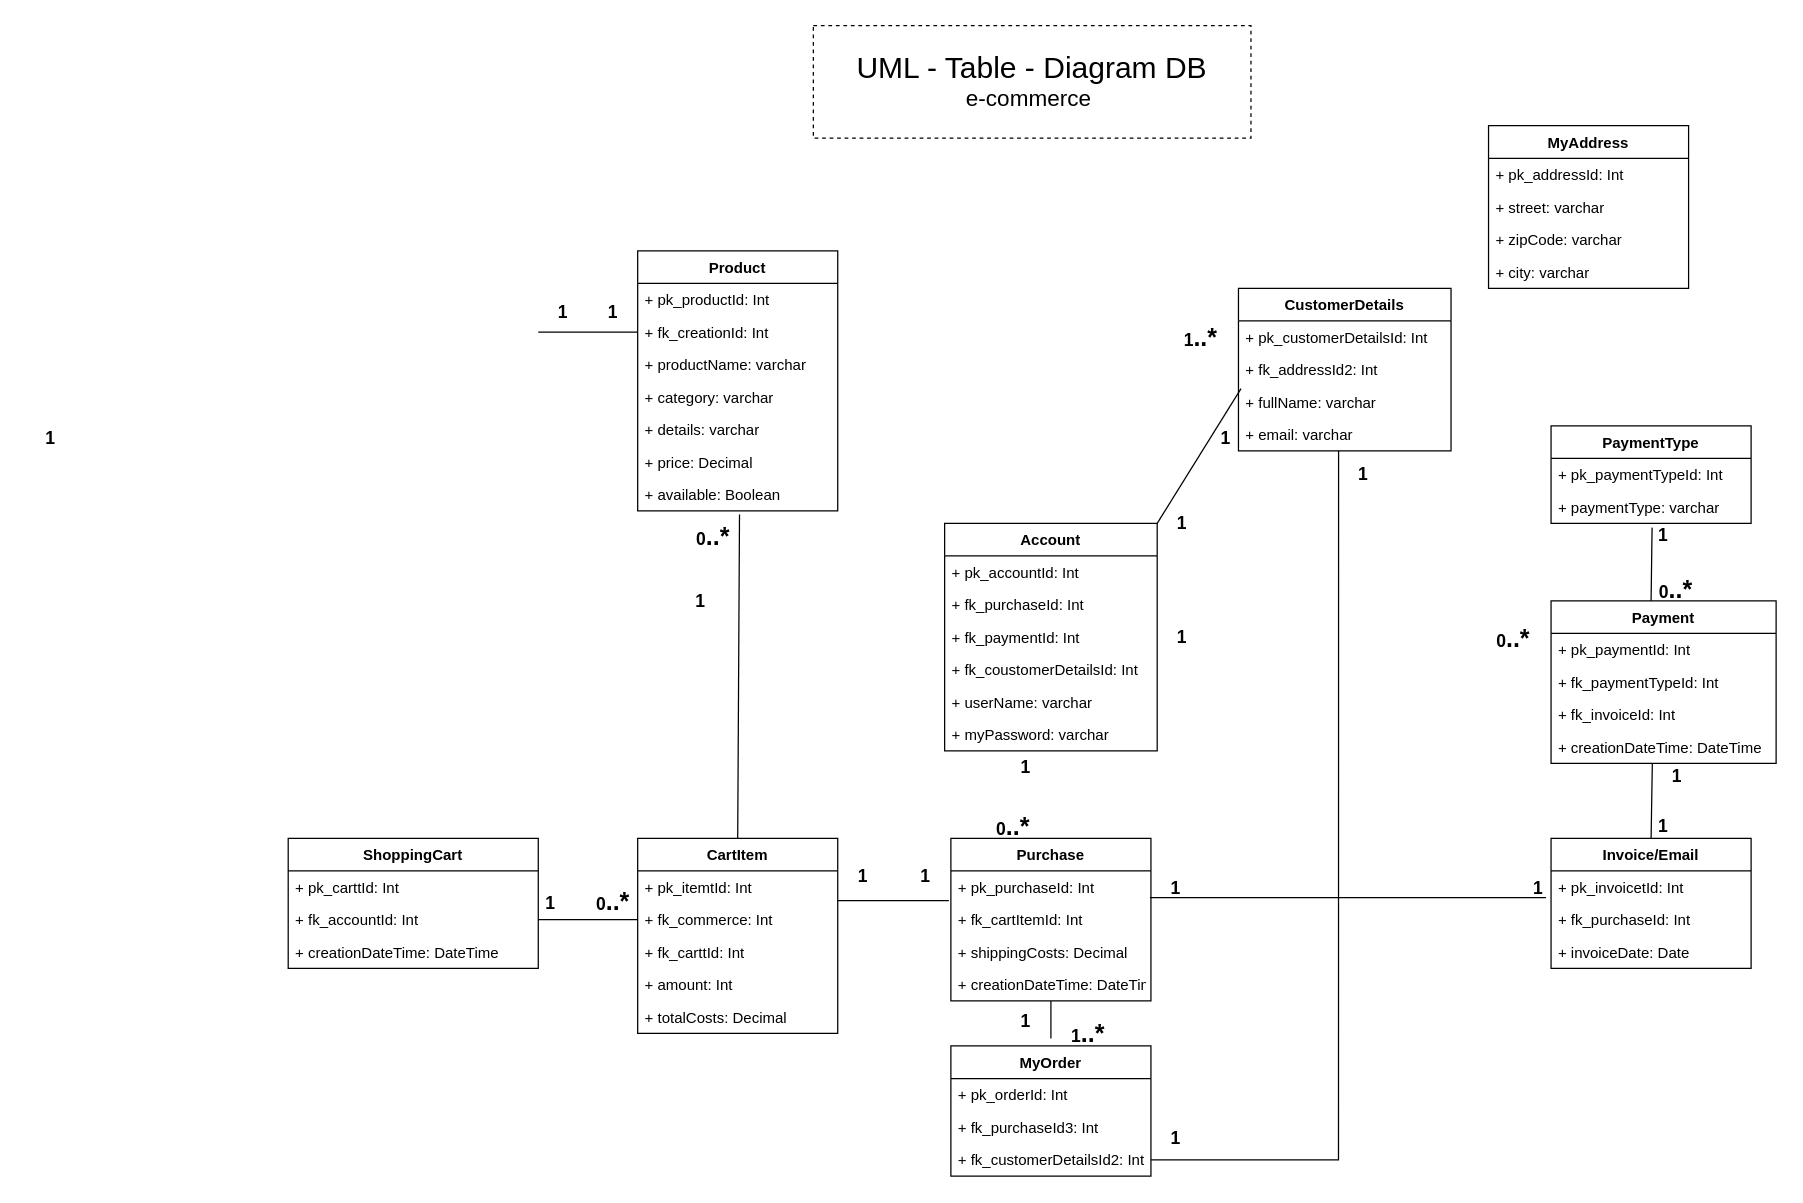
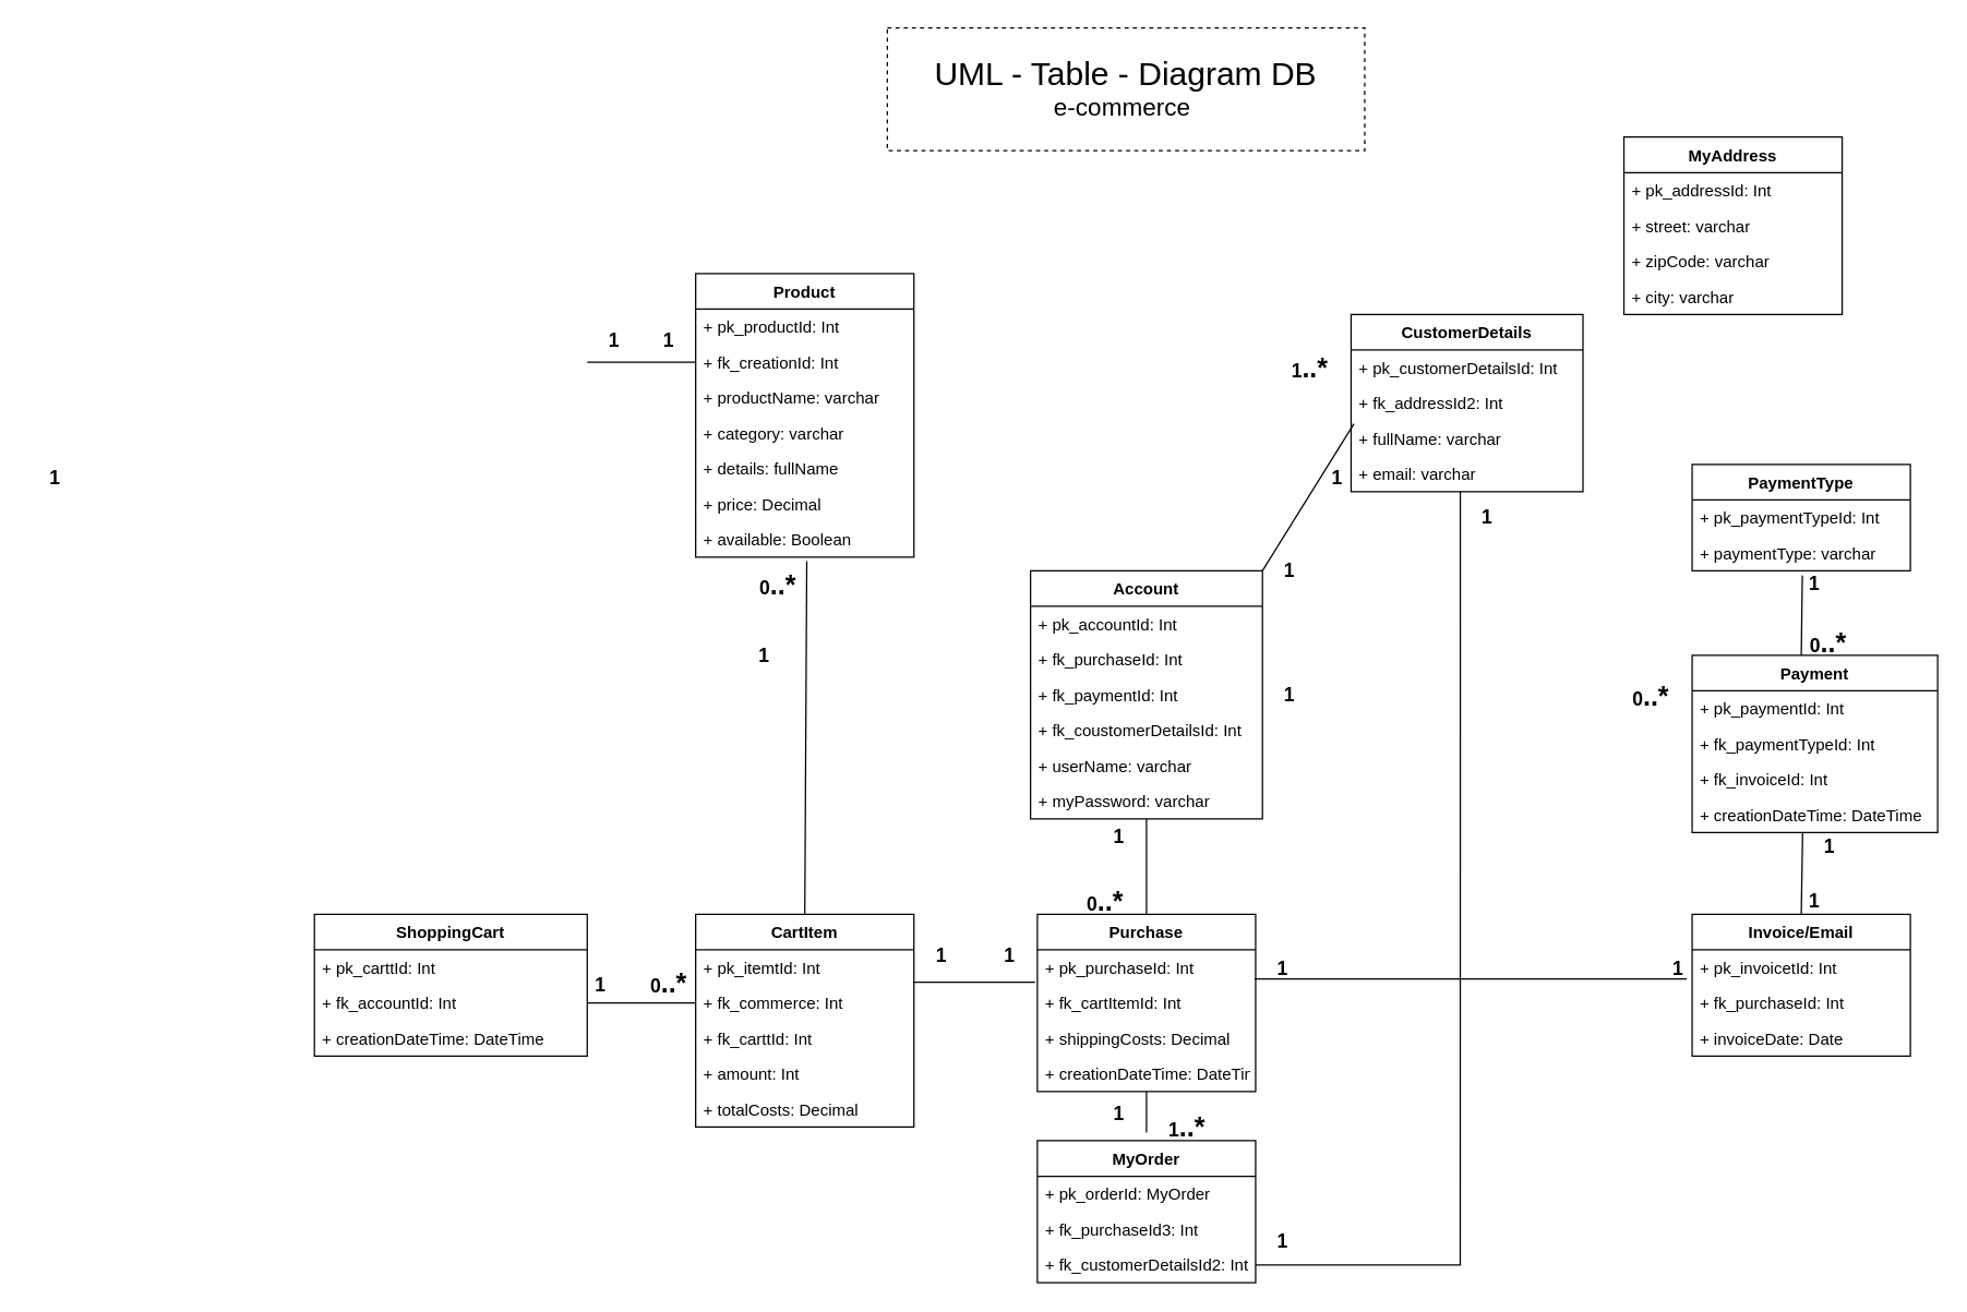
- <mxCell id="8" value="+ details: varchar" style="text;strokeColor=none;fillColor=none;align=left;verticalAlign=top;spacingLeft=4;spacingRight=4;overflow=hidden;rotatable=0;points=[[0,0.5],[1,0.5]];portConstraint=eastwest;" parent="3" vertex="1"><mxGeometry y="130" width="160" height="26" as="geometry" /></mxCell>
+ <mxCell id="8" value="+ details: fullName" style="text;strokeColor=none;fillColor=none;align=left;verticalAlign=top;spacingLeft=4;spacingRight=4;overflow=hidden;rotatable=0;points=[[0,0.5],[1,0.5]];portConstraint=eastwest;" parent="3" vertex="1"><mxGeometry y="130" width="160" height="26" as="geometry" /></mxCell>
+ <mxCell id="64" value="" style="endArrow=none;html=1;rounded=0;strokeWidth=1;endFill=0;entryX=0.5;entryY=0;entryDx=0;entryDy=0;" parent="1" source="48" target="21" edge="1"><mxGeometry relative="1" as="geometry"><mxPoint x="800" y="630" as="sourcePoint" /><mxPoint x="1020" y="650" as="targetPoint" /></mxGeometry></mxCell>
- <mxCell id="27" value="+ pk_orderId: Int" style="text;strokeColor=none;fillColor=none;align=left;verticalAlign=top;spacingLeft=4;spacingRight=4;overflow=hidden;rotatable=0;points=[[0,0.5],[1,0.5]];portConstraint=eastwest;" parent="26" vertex="1"><mxGeometry y="26" width="160" height="26" as="geometry" /></mxCell>
+ <mxCell id="27" value="+ pk_orderId: MyOrder" style="text;strokeColor=none;fillColor=none;align=left;verticalAlign=top;spacingLeft=4;spacingRight=4;overflow=hidden;rotatable=0;points=[[0,0.5],[1,0.5]];portConstraint=eastwest;" parent="26" vertex="1"><mxGeometry y="26" width="160" height="26" as="geometry" /></mxCell>
